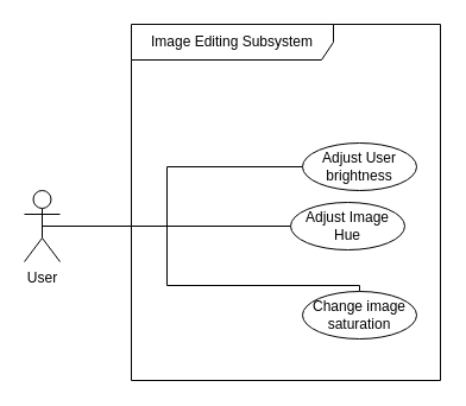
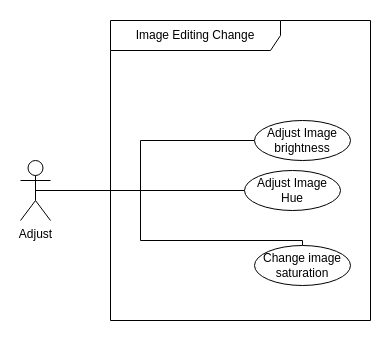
- <mxCell id="3" value="Image Editing Subsystem" style="shape=umlFrame;whiteSpace=wrap;html=1;pointerEvents=0;width=170;height=30;" vertex="1" parent="1"><mxGeometry x="110" y="20" width="260" height="300" as="geometry" /></mxCell>
+ <mxCell id="3" value="Image Editing Change" style="shape=umlFrame;whiteSpace=wrap;html=1;pointerEvents=0;width=170;height=30;" vertex="1" parent="1"><mxGeometry x="110" y="20" width="260" height="300" as="geometry" /></mxCell>
- <mxCell id="5" value="Adjust User brightness" style="ellipse;whiteSpace=wrap;html=1;" vertex="1" parent="1"><mxGeometry x="254" y="120" width="96" height="40" as="geometry" /></mxCell>
+ <mxCell id="5" value="Adjust Image brightness" style="ellipse;whiteSpace=wrap;html=1;" vertex="1" parent="1"><mxGeometry x="254" y="120" width="96" height="40" as="geometry" /></mxCell>
- <mxCell id="2" value="User" style="shape=umlActor;verticalLabelPosition=bottom;verticalAlign=top;html=1;" vertex="1" parent="1"><mxGeometry x="20" y="160" width="30" height="60" as="geometry" /></mxCell>
+ <mxCell id="2" value="Adjust" style="shape=umlActor;verticalLabelPosition=bottom;verticalAlign=top;html=1;" vertex="1" parent="1"><mxGeometry x="20" y="160" width="30" height="60" as="geometry" /></mxCell>
